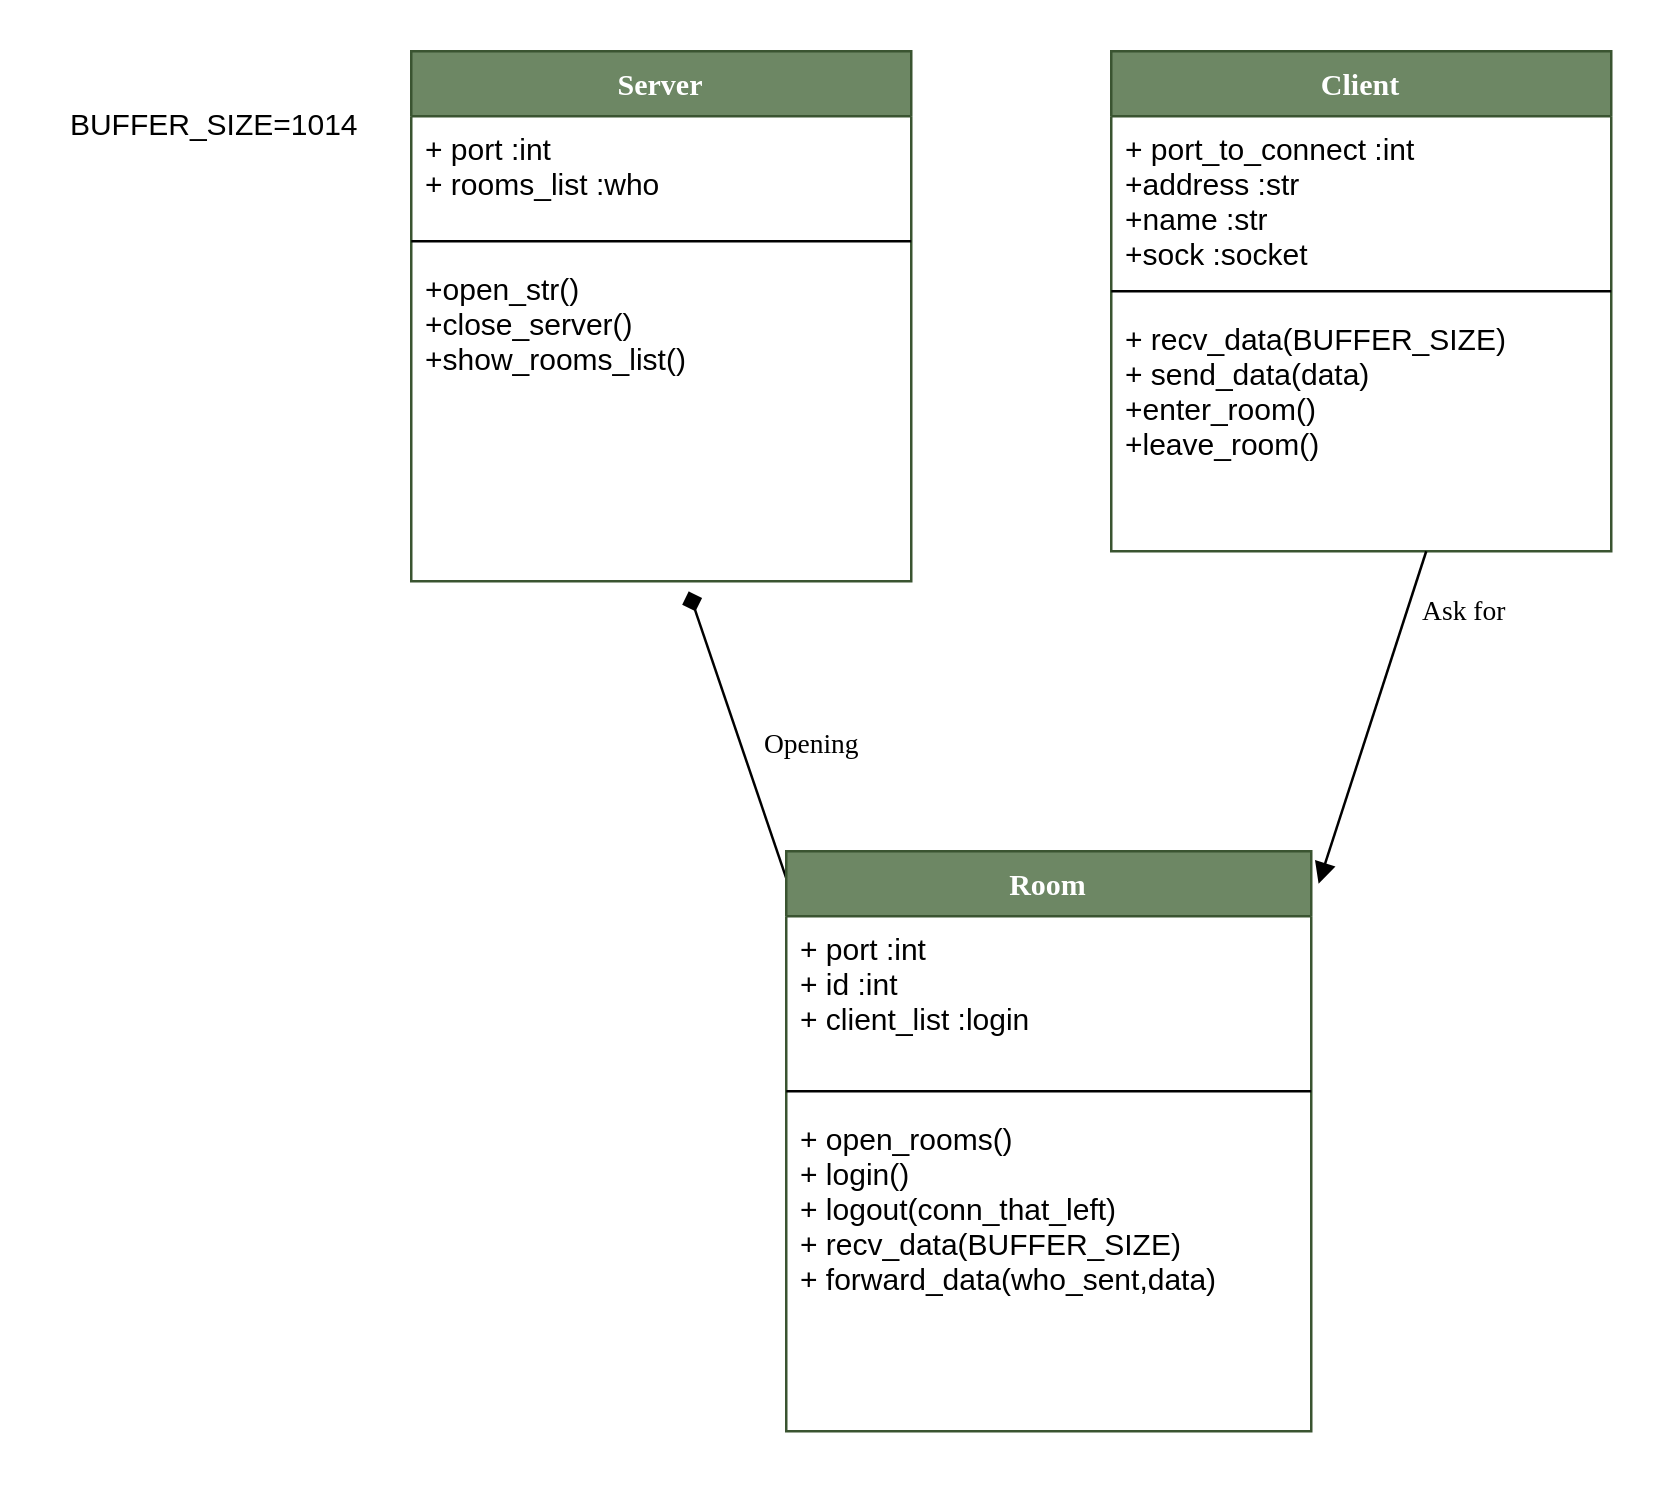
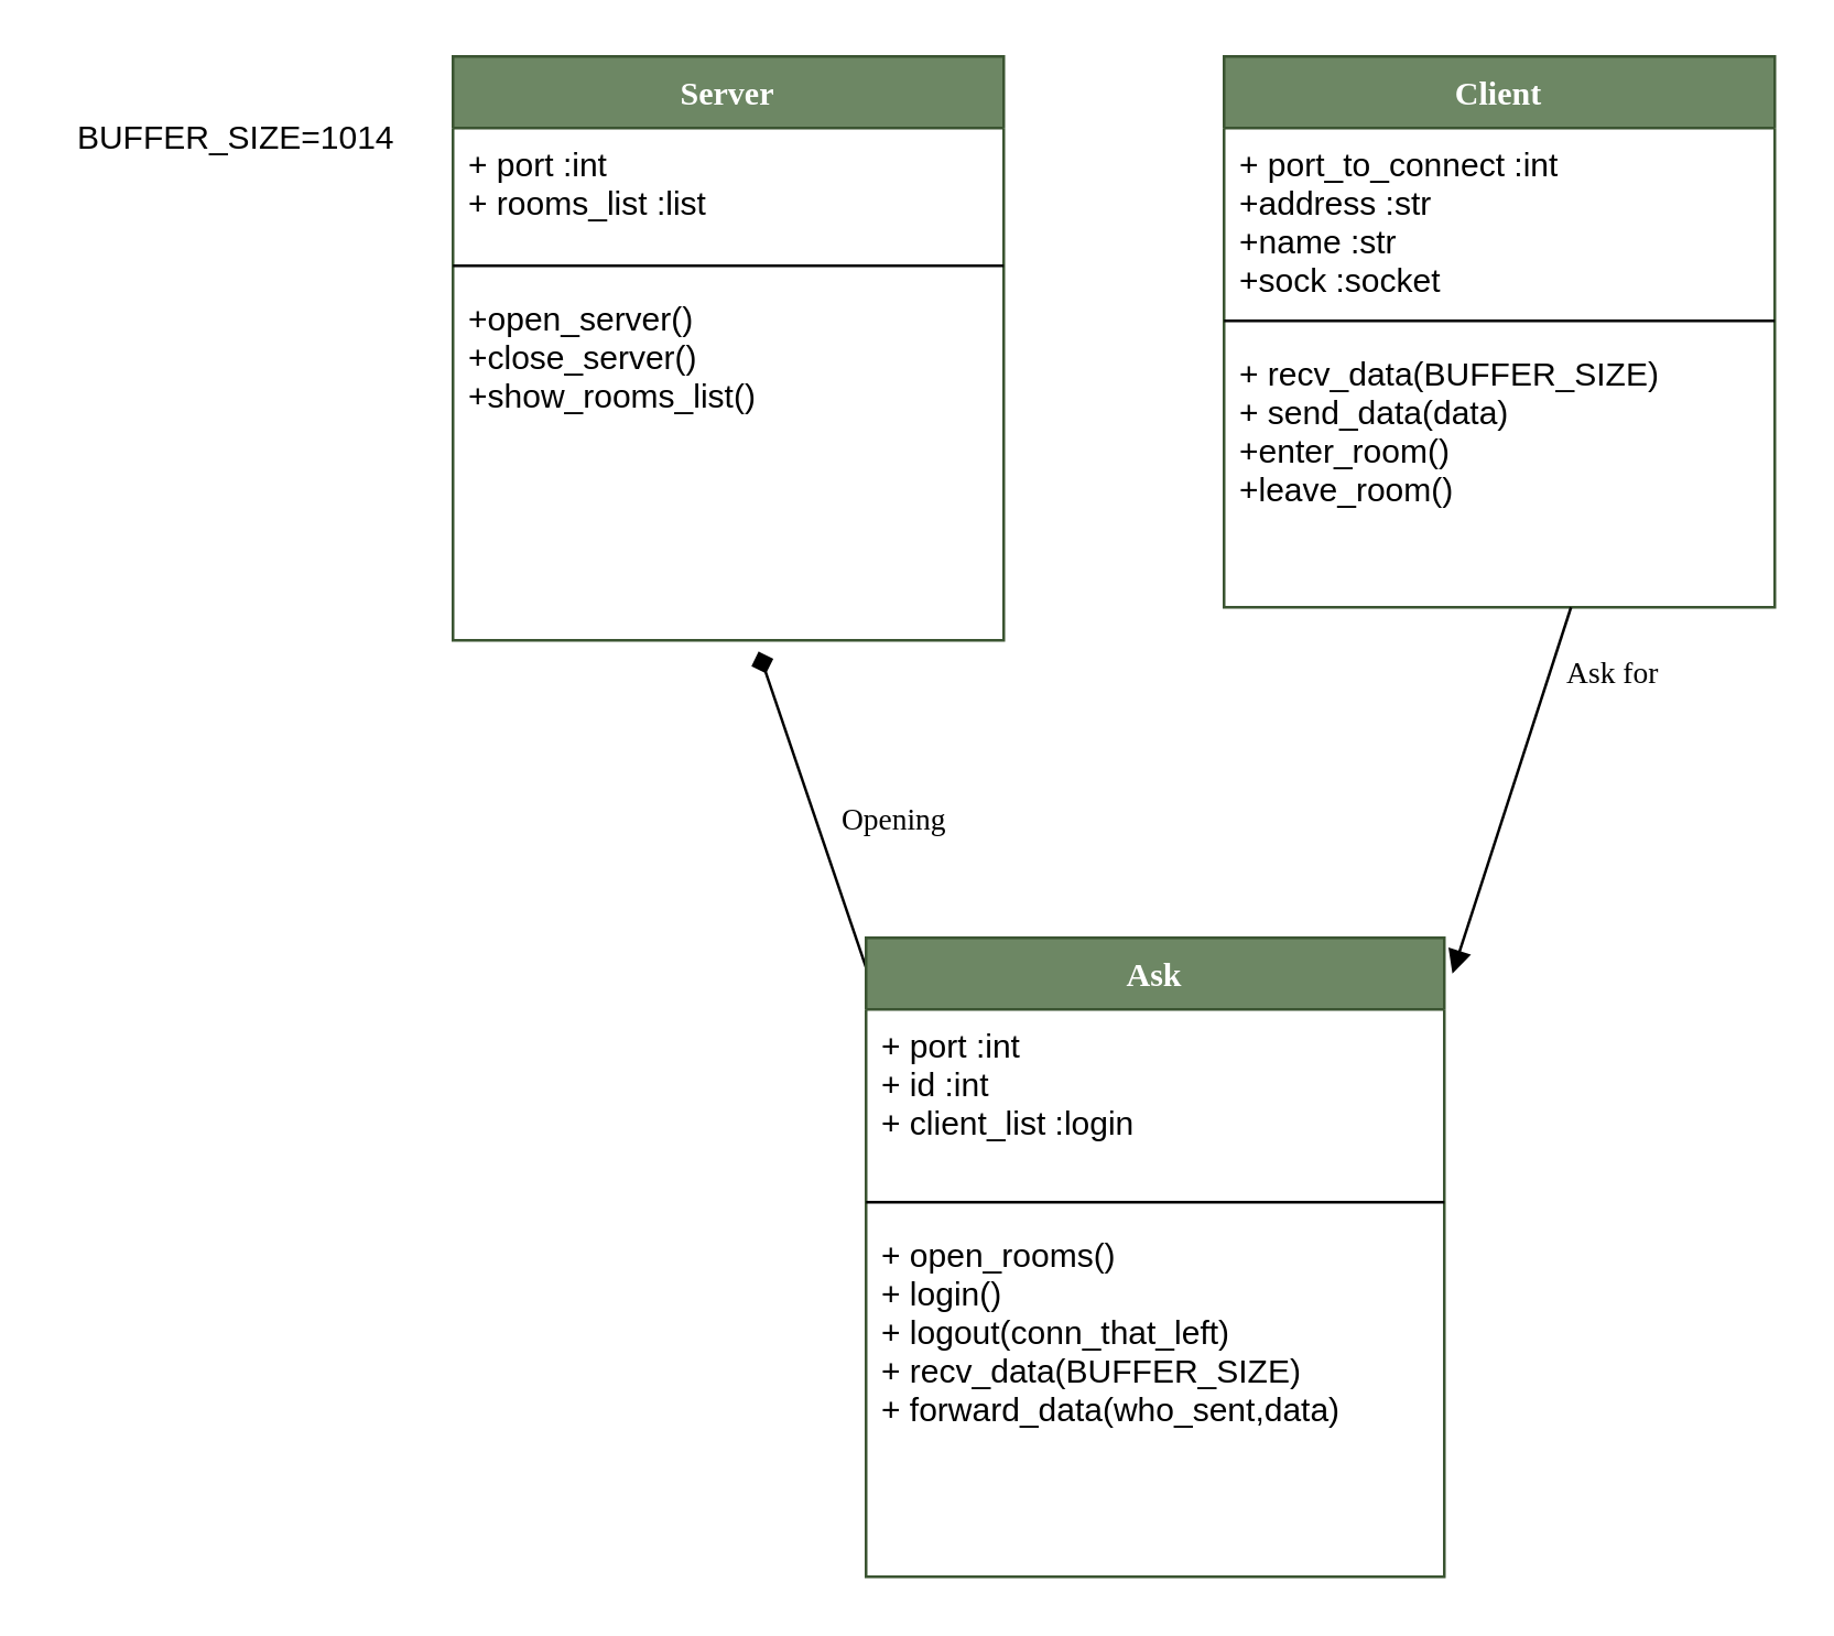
- <mxCell id="3" value="+ port :int&#10;+ rooms_list :who&#10;" style="text;strokeColor=none;fillColor=none;align=left;verticalAlign=top;spacingLeft=4;spacingRight=4;overflow=hidden;rotatable=0;points=[[0,0.5],[1,0.5]];portConstraint=eastwest;" parent="2" vertex="1"><mxGeometry y="26" width="200" height="44" as="geometry" /></mxCell>
+ <mxCell id="3" value="+ port :int&#10;+ rooms_list :list&#10;" style="text;strokeColor=none;fillColor=none;align=left;verticalAlign=top;spacingLeft=4;spacingRight=4;overflow=hidden;rotatable=0;points=[[0,0.5],[1,0.5]];portConstraint=eastwest;" parent="2" vertex="1"><mxGeometry y="26" width="200" height="44" as="geometry" /></mxCell>
- <mxCell id="5" value="+open_str()&#10;+close_server()&#10;+show_rooms_list()" style="text;strokeColor=none;fillColor=none;align=left;verticalAlign=top;spacingLeft=4;spacingRight=4;overflow=hidden;rotatable=0;points=[[0,0.5],[1,0.5]];portConstraint=eastwest;" parent="2" vertex="1"><mxGeometry y="82" width="200" height="130" as="geometry" /></mxCell>
+ <mxCell id="5" value="+open_server()&#10;+close_server()&#10;+show_rooms_list()" style="text;strokeColor=none;fillColor=none;align=left;verticalAlign=top;spacingLeft=4;spacingRight=4;overflow=hidden;rotatable=0;points=[[0,0.5],[1,0.5]];portConstraint=eastwest;" parent="2" vertex="1"><mxGeometry y="82" width="200" height="130" as="geometry" /></mxCell>
- <mxCell id="12" value="Room" style="swimlane;fontStyle=1;align=center;verticalAlign=top;childLayout=stackLayout;horizontal=1;startSize=26;horizontalStack=0;resizeParent=1;resizeParentMax=0;resizeLast=0;collapsible=1;marginBottom=0;fontFamily=Comic Sans MS;fillColor=#6d8764;strokeColor=#3A5431;swimlaneFillColor=none;fontColor=#ffffff;" parent="1" vertex="1"><mxGeometry x="314" y="340" width="210" height="232" as="geometry" /></mxCell>
+ <mxCell id="12" value="Ask" style="swimlane;fontStyle=1;align=center;verticalAlign=top;childLayout=stackLayout;horizontal=1;startSize=26;horizontalStack=0;resizeParent=1;resizeParentMax=0;resizeLast=0;collapsible=1;marginBottom=0;fontFamily=Comic Sans MS;fillColor=#6d8764;strokeColor=#3A5431;swimlaneFillColor=none;fontColor=#ffffff;" parent="1" vertex="1"><mxGeometry x="314" y="340" width="210" height="232" as="geometry" /></mxCell>
